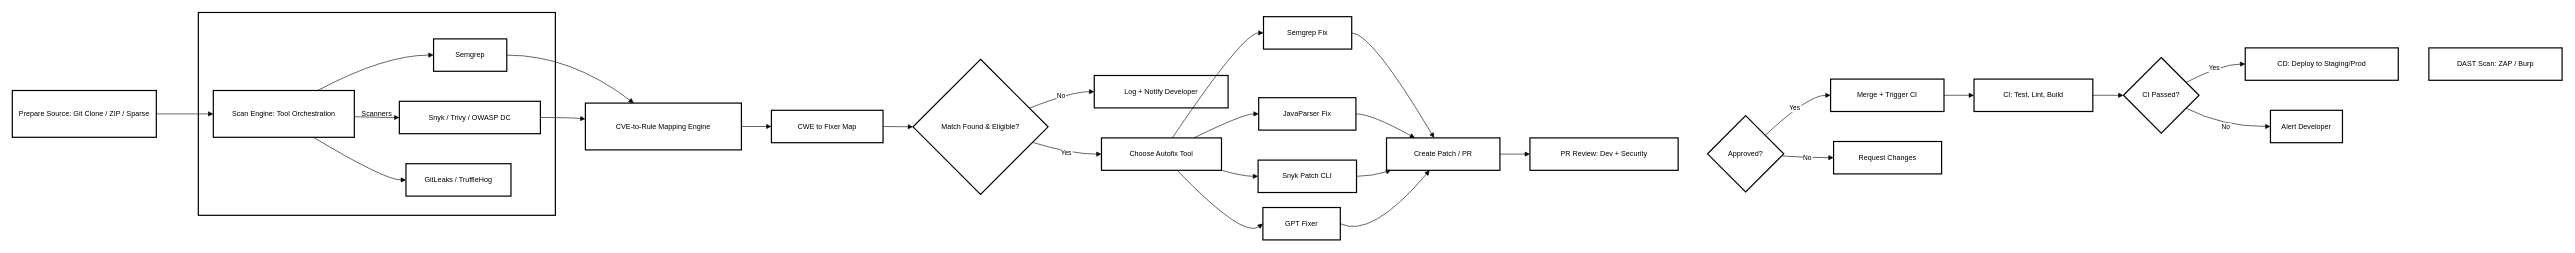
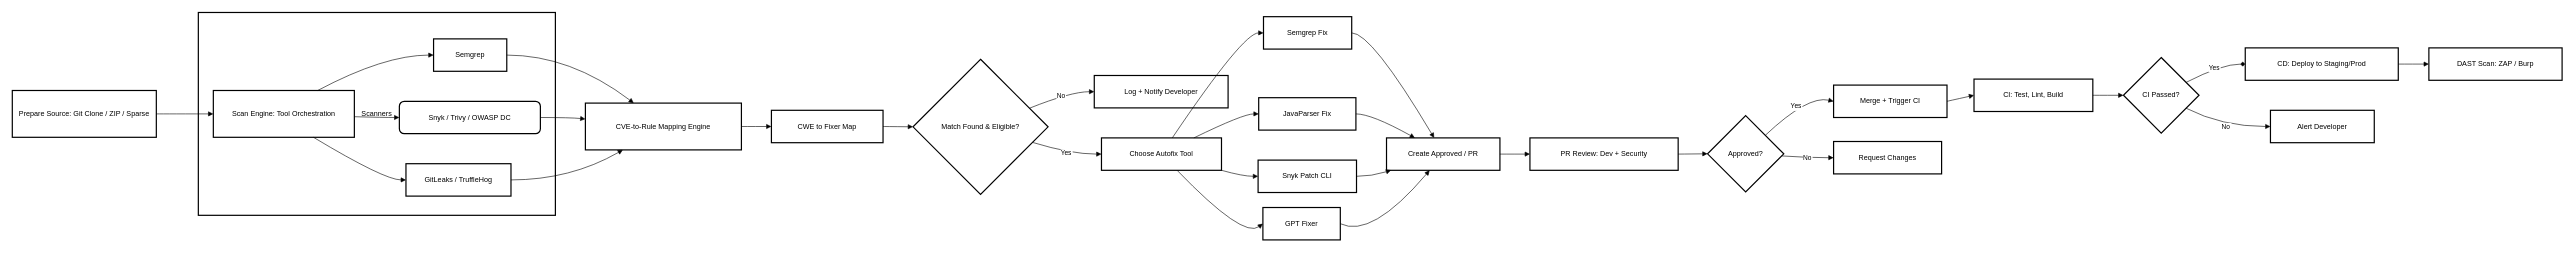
- <mxCell id="52" value="Yes" style="curved=1;startArrow=none;endArrow=block;exitX=1;exitY=0.24;entryX=0;entryY=0.5;rounded=0;" edge="1" parent="1" source="23" target="24"><mxGeometry relative="1" as="geometry"><Array as="points"><mxPoint x="3702" y="106" /></Array></mxGeometry></mxCell>
+ <mxCell id="52" value="Yes" style="curved=1;startArrow=none;endArrow=diamond;exitX=1;exitY=0.24;entryX=0;entryY=0.5;rounded=0;" edge="1" parent="1" source="23" target="24"><mxGeometry relative="1" as="geometry"><Array as="points"><mxPoint x="3702" y="106" /></Array></mxGeometry></mxCell>
+ <mxCell id="54" value="" style="curved=1;startArrow=none;endArrow=block;exitX=1;exitY=0.5;entryX=0;entryY=0.5;rounded=0;" edge="1" parent="1" source="24" target="26"><mxGeometry relative="1" as="geometry"><Array as="points" /></mxGeometry></mxCell>
- <mxCell id="20" value="Merge + Trigger CI" style="whiteSpace=wrap;strokeWidth=2;" vertex="1" parent="1"><mxGeometry x="3050" y="131" width="189" height="54" as="geometry" /></mxCell>
+ <mxCell id="20" value="Merge + Trigger CI" style="whiteSpace=wrap;strokeWidth=2;" vertex="1" parent="1"><mxGeometry x="3055" y="141" width="189" height="54" as="geometry" /></mxCell>
- <mxCell id="6" value="Snyk / Trivy / OWASP DC" style="whiteSpace=wrap;strokeWidth=2;" vertex="1" parent="1"><mxGeometry x="665" y="168" width="235" height="54" as="geometry" /></mxCell>
+ <mxCell id="6" value="Snyk / Trivy / OWASP DC" style="whiteSpace=wrap;strokeWidth=2;rounded=1;" vertex="1" parent="1"><mxGeometry x="665" y="168" width="235" height="54" as="geometry" /></mxCell>
- <mxCell id="25" value="Alert Developer" style="whiteSpace=wrap;strokeWidth=2;" vertex="1" parent="1"><mxGeometry x="3783" y="183" width="120" height="54" as="geometry" /></mxCell>
+ <mxCell id="25" value="Alert Developer" style="whiteSpace=wrap;strokeWidth=2;" vertex="1" parent="1"><mxGeometry x="3783" y="183" width="173" height="54" as="geometry" /></mxCell>
- <mxCell id="17" value="Create Patch / PR" style="whiteSpace=wrap;strokeWidth=2;" vertex="1" parent="1"><mxGeometry x="2310" y="229" width="189" height="54" as="geometry" /></mxCell>
+ <mxCell id="17" value="Create Approved / PR" style="whiteSpace=wrap;strokeWidth=2;" vertex="1" parent="1"><mxGeometry x="2310" y="229" width="189" height="54" as="geometry" /></mxCell>
+ <mxCell id="47" value="" style="curved=1;startArrow=none;endArrow=block;exitX=1;exitY=0.5;entryX=0;entryY=0.5;rounded=0;" edge="1" parent="1" source="18" target="19"><mxGeometry relative="1" as="geometry"><Array as="points" /></mxGeometry></mxCell>
+ <mxCell id="33" value="" style="curved=1;startArrow=none;endArrow=block;exitX=1;exitY=0.5;entryX=0.24;entryY=1;rounded=0;" edge="1" parent="1" source="7" target="8"><mxGeometry relative="1" as="geometry"><Array as="points"><mxPoint x="950" y="299" /></Array></mxGeometry></mxCell>
